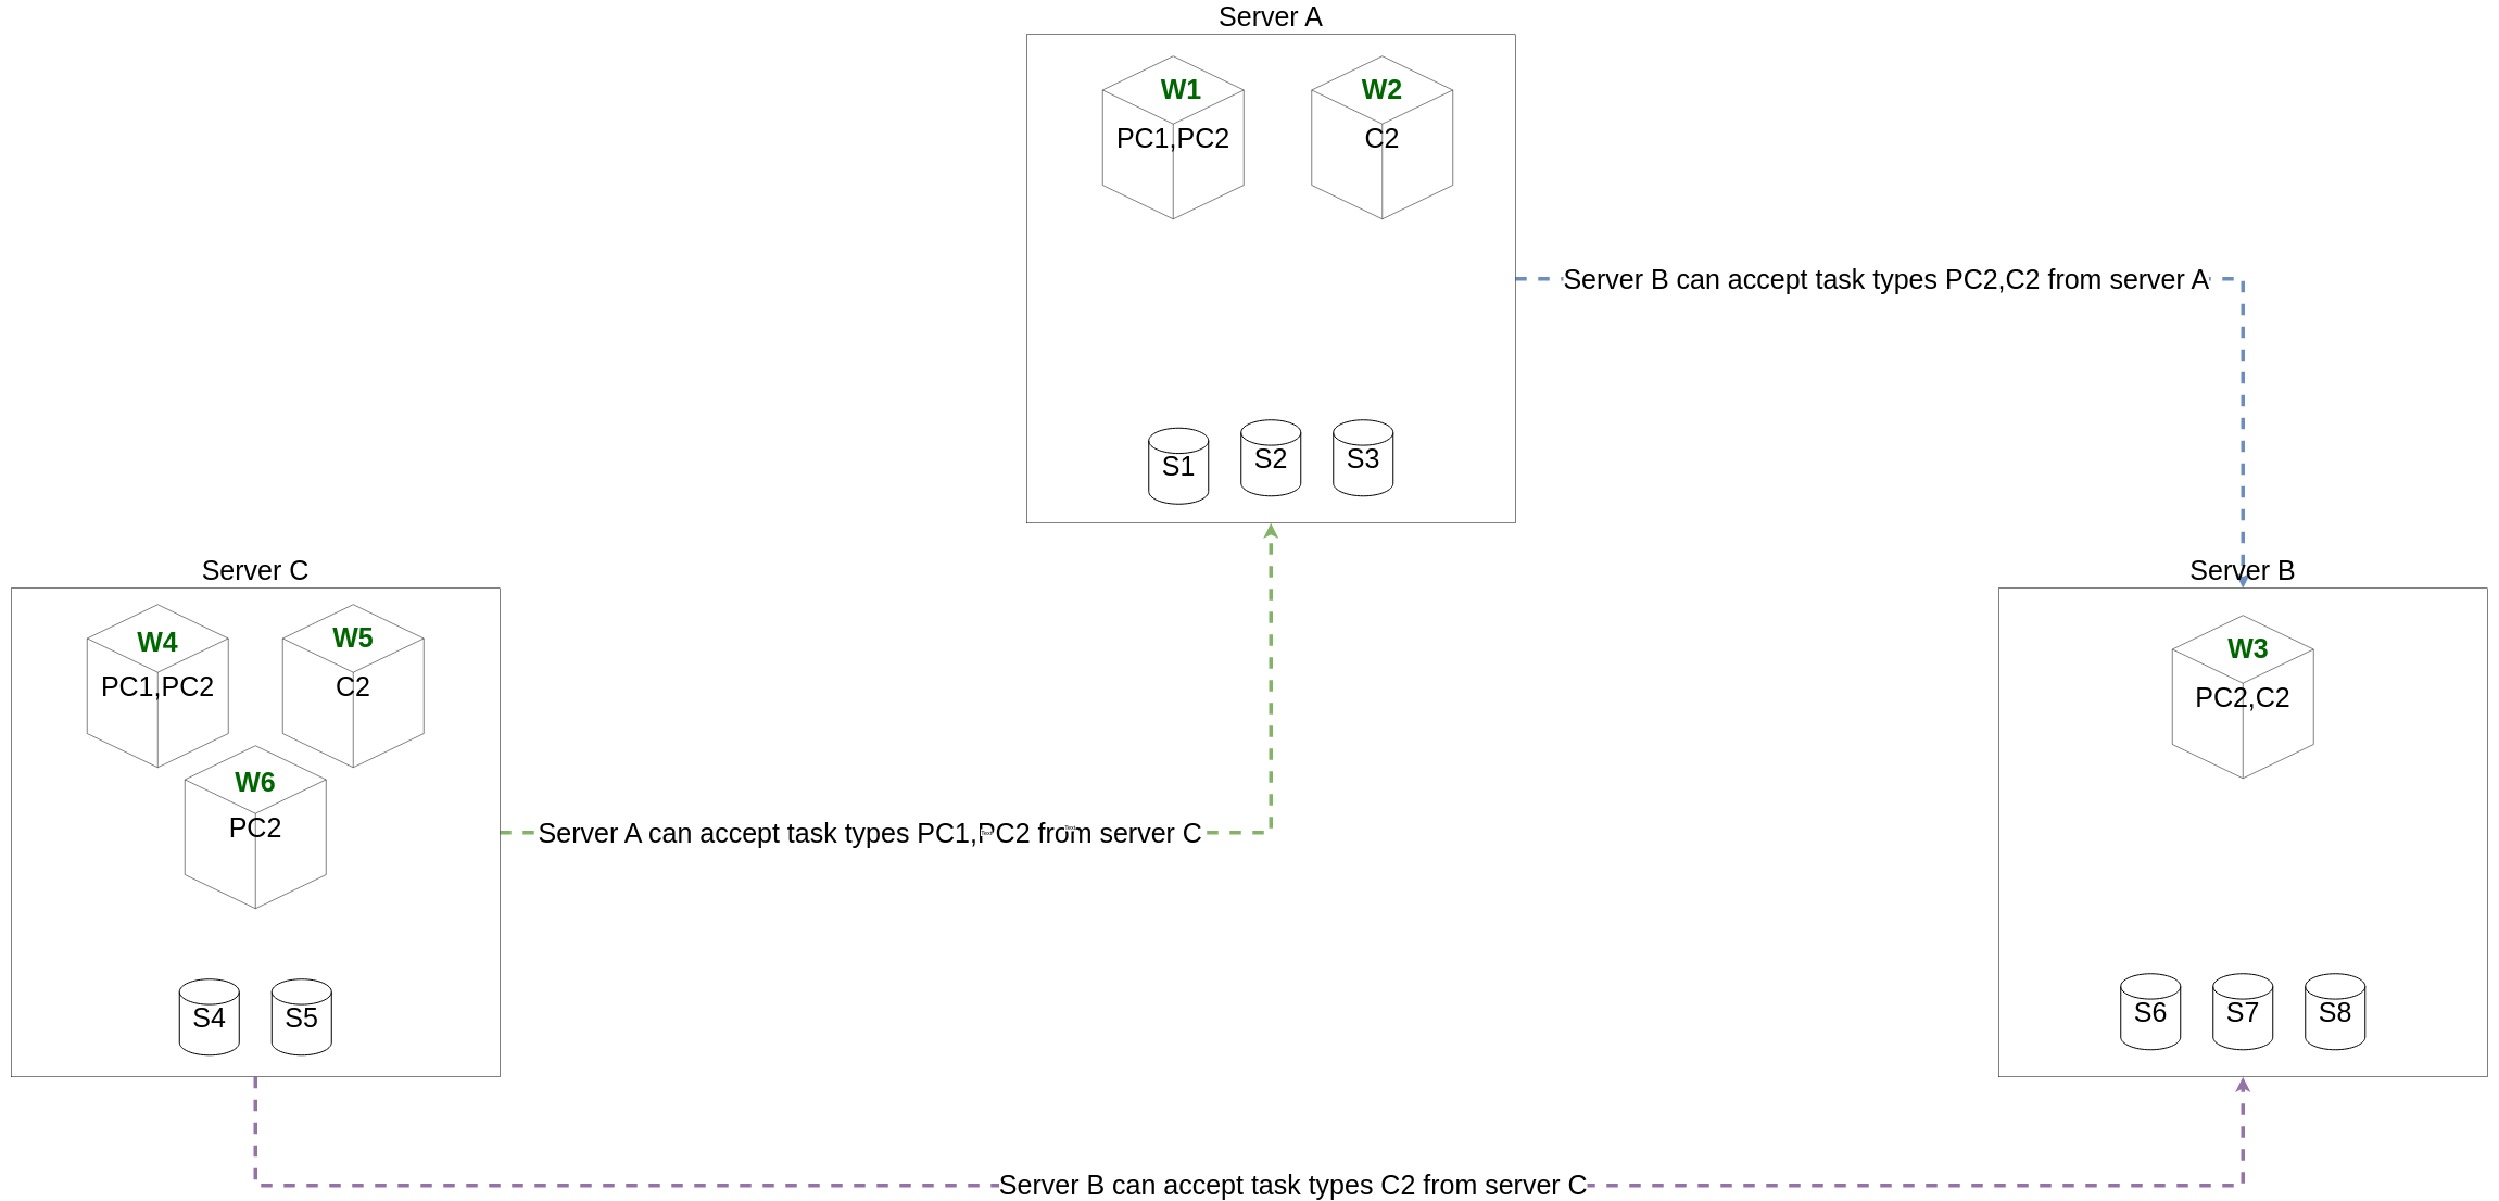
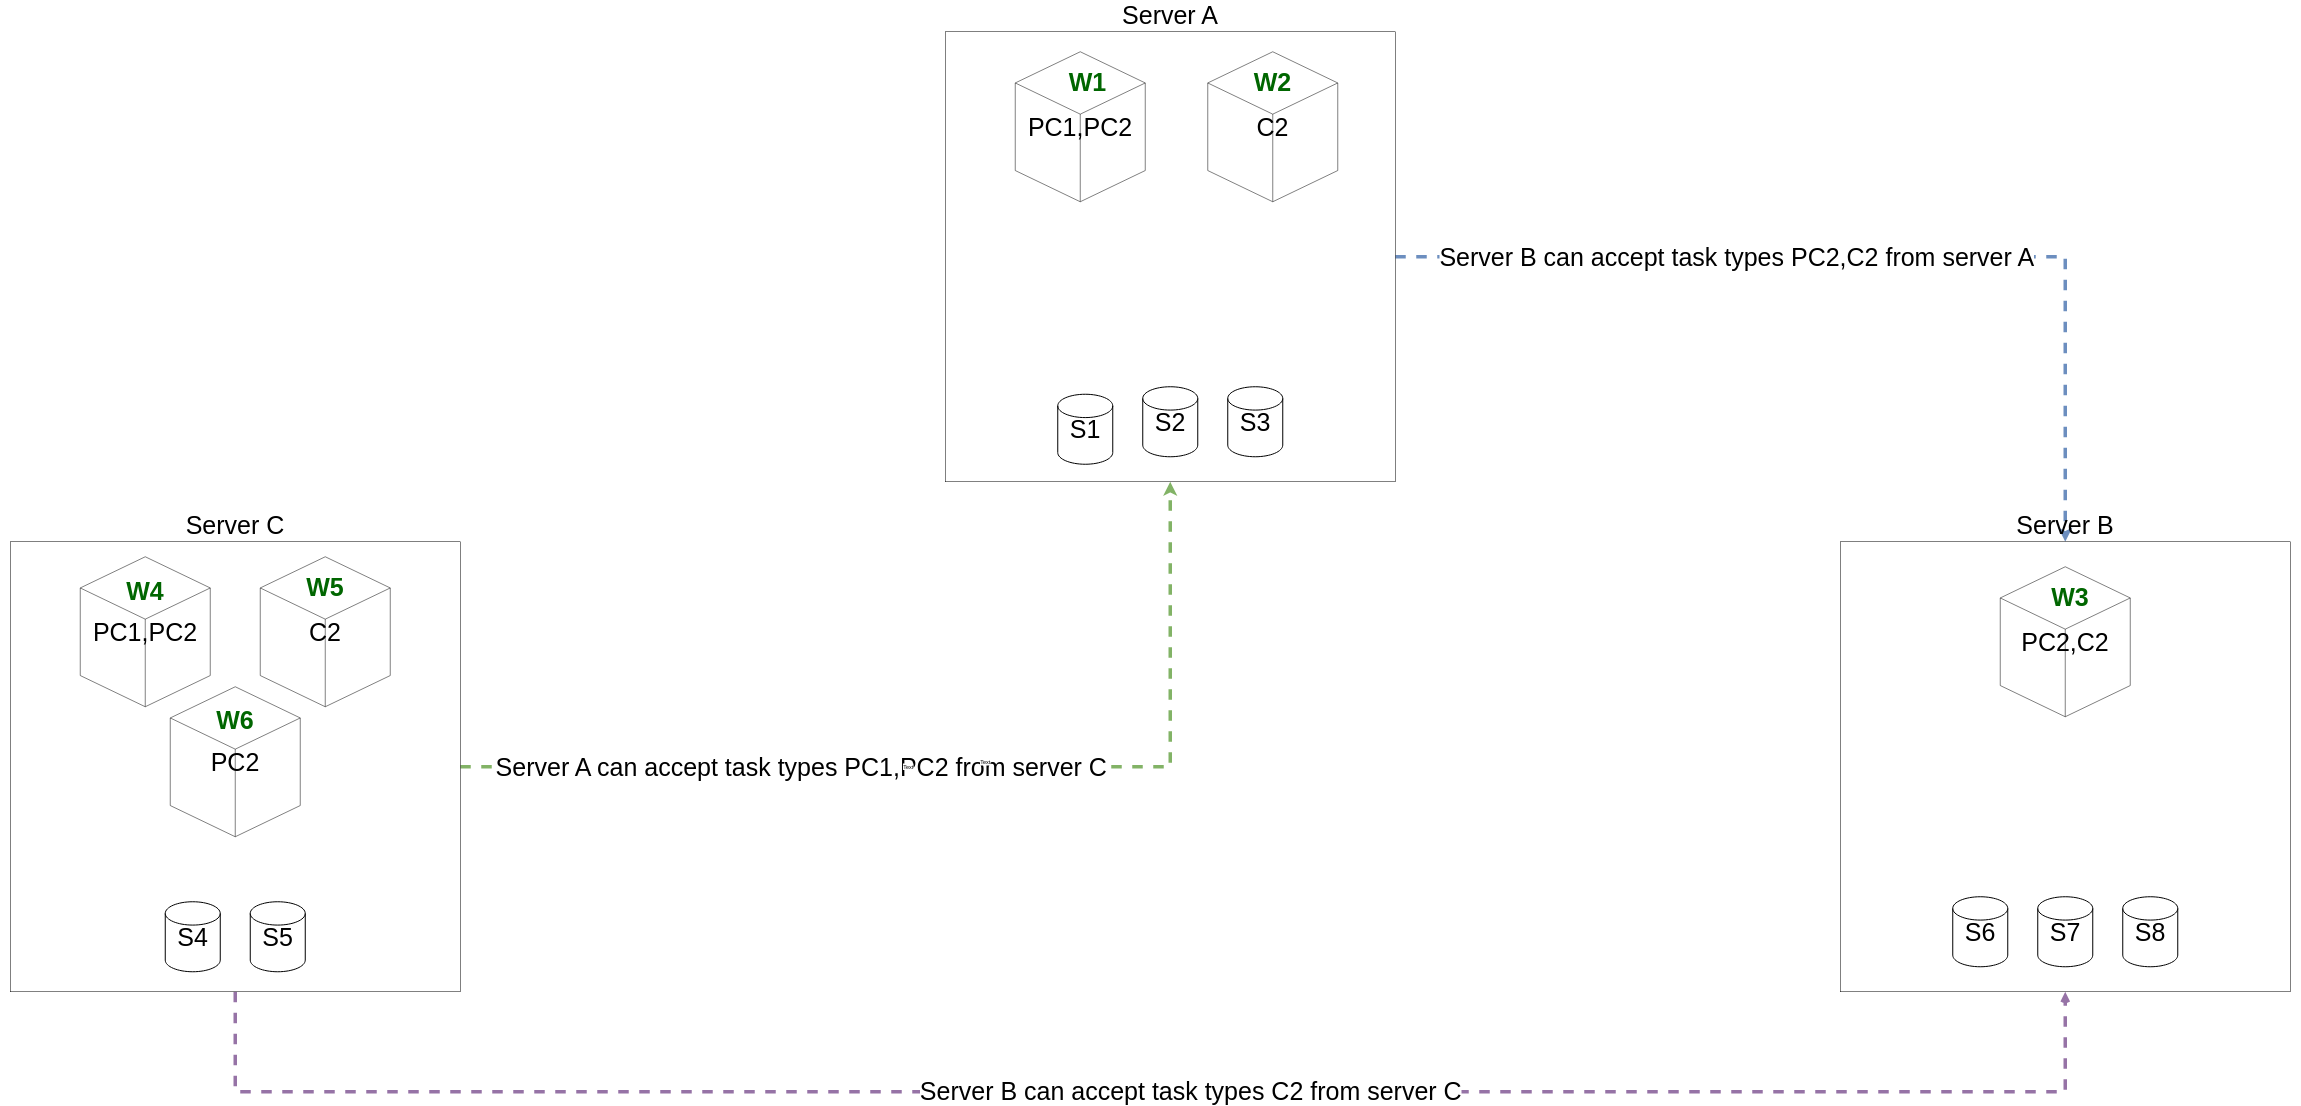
- <mxCell id="6" style="edgeStyle=orthogonalEdgeStyle;rounded=0;orthogonalLoop=1;jettySize=auto;html=1;entryX=0.5;entryY=1;entryDx=0;entryDy=0;strokeWidth=7;dashed=1;fillColor=#e1d5e7;strokeColor=#9673a6;" parent="1" source="8" target="12" edge="1"><mxGeometry relative="1" as="geometry"><Array as="points"><mxPoint x="470" y="2140" /><mxPoint x="4130" y="2140" /></Array></mxGeometry></mxCell>
+ <mxCell id="6" style="edgeStyle=orthogonalEdgeStyle;rounded=0;orthogonalLoop=1;jettySize=auto;html=1;entryX=0.5;entryY=1;entryDx=0;entryDy=0;strokeWidth=7;dashed=1;fillColor=#e1d5e7;strokeColor=#9673a6;endArrow=open;" parent="1" source="8" target="12" edge="1"><mxGeometry relative="1" as="geometry"><Array as="points"><mxPoint x="470" y="2140" /><mxPoint x="4130" y="2140" /></Array></mxGeometry></mxCell>
